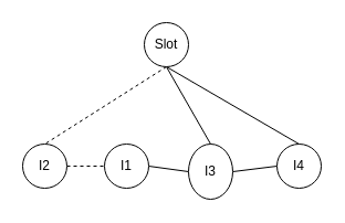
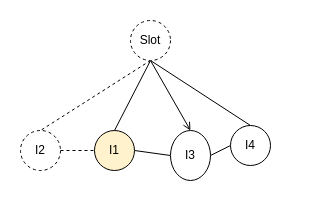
- <mxCell id="13" value="Slot" style="ellipse;whiteSpace=wrap;html=1;aspect=fixed;" vertex="1" parent="1"><mxGeometry x="130" y="20" width="40" height="40" as="geometry" /></mxCell>
+ <mxCell id="13" value="Slot" style="ellipse;whiteSpace=wrap;html=1;aspect=fixed;dashed=1;" vertex="1" parent="1"><mxGeometry x="130" y="20" width="40" height="40" as="geometry" /></mxCell>
+ <mxCell id="9" style="rounded=0;orthogonalLoop=1;jettySize=auto;html=1;exitX=0.5;exitY=1;exitDx=0;exitDy=0;entryX=0.5;entryY=0;entryDx=0;entryDy=0;strokeColor=default;endArrow=none;endFill=0;" edge="1" parent="1" source="13" target="5"><mxGeometry relative="1" as="geometry" /></mxCell>
- <mxCell id="10" style="rounded=0;orthogonalLoop=1;jettySize=auto;html=1;exitX=0.5;exitY=1;exitDx=0;exitDy=0;entryX=0.5;entryY=0;entryDx=0;entryDy=0;startArrow=none;startFill=0;endArrow=none;endFill=0;" edge="1" parent="1" source="13" target="7"><mxGeometry relative="1" as="geometry" /></mxCell>
+ <mxCell id="10" style="rounded=0;orthogonalLoop=1;jettySize=auto;html=1;exitX=0.5;exitY=1;exitDx=0;exitDy=0;entryX=0.5;entryY=0;entryDx=0;entryDy=0;startArrow=none;startFill=0;endArrow=open;endFill=0;" edge="1" parent="1" source="13" target="7"><mxGeometry relative="1" as="geometry" /></mxCell>
- <mxCell id="3" value="I2" style="ellipse;whiteSpace=wrap;html=1;aspect=fixed;" vertex="1" parent="1"><mxGeometry x="20" y="130" width="40" height="40" as="geometry" /></mxCell>
+ <mxCell id="3" value="I2" style="ellipse;whiteSpace=wrap;html=1;aspect=fixed;dashed=1;" vertex="1" parent="1"><mxGeometry x="20" y="130" width="40" height="40" as="geometry" /></mxCell>
- <mxCell id="5" value="I1" style="ellipse;whiteSpace=wrap;html=1;aspect=fixed;" vertex="1" parent="1"><mxGeometry x="94" y="130" width="40" height="40" as="geometry" /></mxCell>
+ <mxCell id="5" value="I1" style="ellipse;whiteSpace=wrap;html=1;aspect=fixed;fillColor=#fff2cc;" vertex="1" parent="1"><mxGeometry x="94" y="130" width="40" height="40" as="geometry" /></mxCell>
- <mxCell id="8" value="I4" style="ellipse;whiteSpace=wrap;html=1;aspect=fixed;" vertex="1" parent="1"><mxGeometry x="250" y="130" width="40" height="40" as="geometry" /></mxCell>
+ <mxCell id="8" value="I4" style="ellipse;whiteSpace=wrap;html=1;aspect=fixed;" vertex="1" parent="1"><mxGeometry x="230" y="125" width="40" height="40" as="geometry" /></mxCell>
